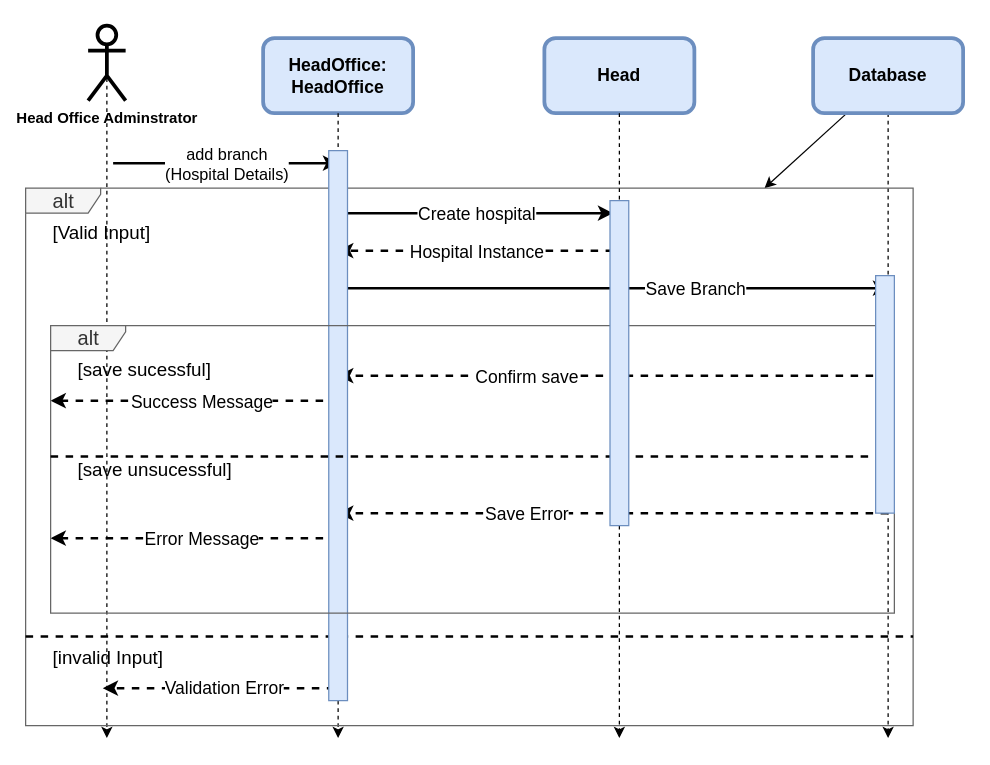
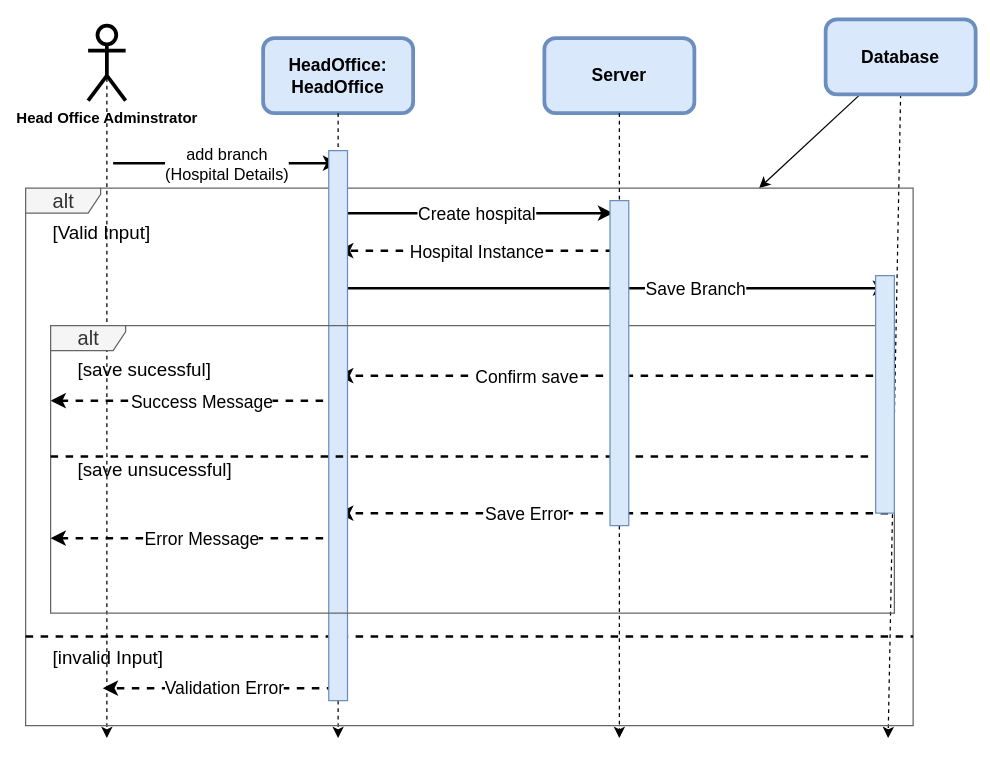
- <mxCell id="7" value="&lt;font color=&quot;#000000&quot; style=&quot;font-size: 14px;&quot;&gt;&lt;b&gt;Head&lt;/b&gt;&lt;/font&gt;" style="rounded=1;whiteSpace=wrap;html=1;strokeWidth=3;fillColor=#dae8fc;strokeColor=#6c8ebf;" parent="1" vertex="1"><mxGeometry x="435" y="30" width="120" height="60" as="geometry" /></mxCell>
+ <mxCell id="7" value="&lt;font color=&quot;#000000&quot; style=&quot;font-size: 14px;&quot;&gt;&lt;b&gt;Server&lt;/b&gt;&lt;/font&gt;" style="rounded=1;whiteSpace=wrap;html=1;strokeWidth=3;fillColor=#dae8fc;strokeColor=#6c8ebf;" parent="1" vertex="1"><mxGeometry x="435" y="30" width="120" height="60" as="geometry" /></mxCell>
- <mxCell id="10" value="&lt;font color=&quot;#000000&quot; style=&quot;font-size: 14px;&quot;&gt;&lt;b&gt;Database&lt;/b&gt;&lt;/font&gt;" style="rounded=1;whiteSpace=wrap;html=1;strokeWidth=3;fillColor=#dae8fc;strokeColor=#6c8ebf;" parent="1" vertex="1"><mxGeometry x="650" y="30" width="120" height="60" as="geometry" /></mxCell>
+ <mxCell id="10" value="&lt;font color=&quot;#000000&quot; style=&quot;font-size: 14px;&quot;&gt;&lt;b&gt;Database&lt;/b&gt;&lt;/font&gt;" style="rounded=1;whiteSpace=wrap;html=1;strokeWidth=3;fillColor=#dae8fc;strokeColor=#6c8ebf;" parent="1" vertex="1"><mxGeometry x="660" y="15" width="120" height="60" as="geometry" /></mxCell>
